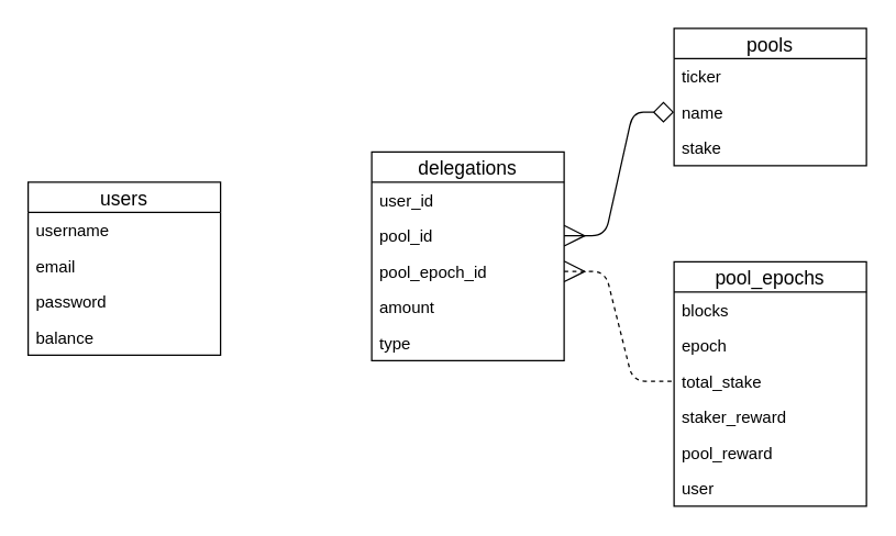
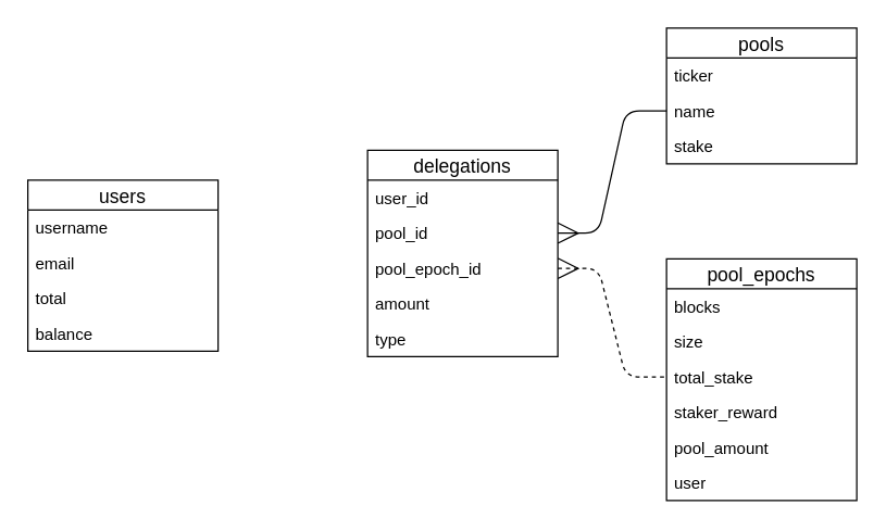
- <mxCell id="2" value="" style="edgeStyle=entityRelationEdgeStyle;fontSize=12;html=1;endArrow=diamond;startArrow=ERmany;strokeWidth=1;exitX=1;exitY=0.5;exitDx=0;exitDy=0;entryX=0;entryY=0.5;entryDx=0;entryDy=0;endSize=13;startSize=13;endFill=0;" edge="1" parent="1" source="6" target="17"><mxGeometry width="100" height="100" relative="1" as="geometry"><mxPoint x="520" y="84" as="sourcePoint" /><mxPoint x="620" y="210" as="targetPoint" /></mxGeometry></mxCell>
+ <mxCell id="2" value="" style="edgeStyle=entityRelationEdgeStyle;fontSize=12;html=1;endArrow=none;startArrow=ERmany;strokeWidth=1;exitX=1;exitY=0.5;exitDx=0;exitDy=0;entryX=0;entryY=0.5;entryDx=0;entryDy=0;endSize=13;startSize=13;endFill=0;" edge="1" parent="1" source="6" target="17"><mxGeometry width="100" height="100" relative="1" as="geometry"><mxPoint x="520" y="84" as="sourcePoint" /><mxPoint x="620" y="210" as="targetPoint" /></mxGeometry></mxCell>
- <mxCell id="13" value="password" style="text;strokeColor=none;fillColor=none;spacingLeft=4;spacingRight=4;overflow=hidden;rotatable=0;points=[[0,0.5],[1,0.5]];portConstraint=eastwest;fontSize=12;" vertex="1" parent="10"><mxGeometry y="74" width="140" height="26" as="geometry" /></mxCell>
+ <mxCell id="13" value="total" style="text;strokeColor=none;fillColor=none;spacingLeft=4;spacingRight=4;overflow=hidden;rotatable=0;points=[[0,0.5],[1,0.5]];portConstraint=eastwest;fontSize=12;" vertex="1" parent="10"><mxGeometry y="74" width="140" height="26" as="geometry" /></mxCell>
- <mxCell id="21" value="epoch" style="text;strokeColor=none;fillColor=none;spacingLeft=4;spacingRight=4;overflow=hidden;rotatable=0;points=[[0,0.5],[1,0.5]];portConstraint=eastwest;fontSize=12;" vertex="1" parent="19"><mxGeometry y="48" width="140" height="26" as="geometry" /></mxCell>
+ <mxCell id="21" value="size" style="text;strokeColor=none;fillColor=none;spacingLeft=4;spacingRight=4;overflow=hidden;rotatable=0;points=[[0,0.5],[1,0.5]];portConstraint=eastwest;fontSize=12;" vertex="1" parent="19"><mxGeometry y="48" width="140" height="26" as="geometry" /></mxCell>
- <mxCell id="24" value="pool_reward" style="text;strokeColor=none;fillColor=none;spacingLeft=4;spacingRight=4;overflow=hidden;rotatable=0;points=[[0,0.5],[1,0.5]];portConstraint=eastwest;fontSize=12;" vertex="1" parent="19"><mxGeometry y="126" width="140" height="26" as="geometry" /></mxCell>
+ <mxCell id="24" value="pool_amount" style="text;strokeColor=none;fillColor=none;spacingLeft=4;spacingRight=4;overflow=hidden;rotatable=0;points=[[0,0.5],[1,0.5]];portConstraint=eastwest;fontSize=12;" vertex="1" parent="19"><mxGeometry y="126" width="140" height="26" as="geometry" /></mxCell>
